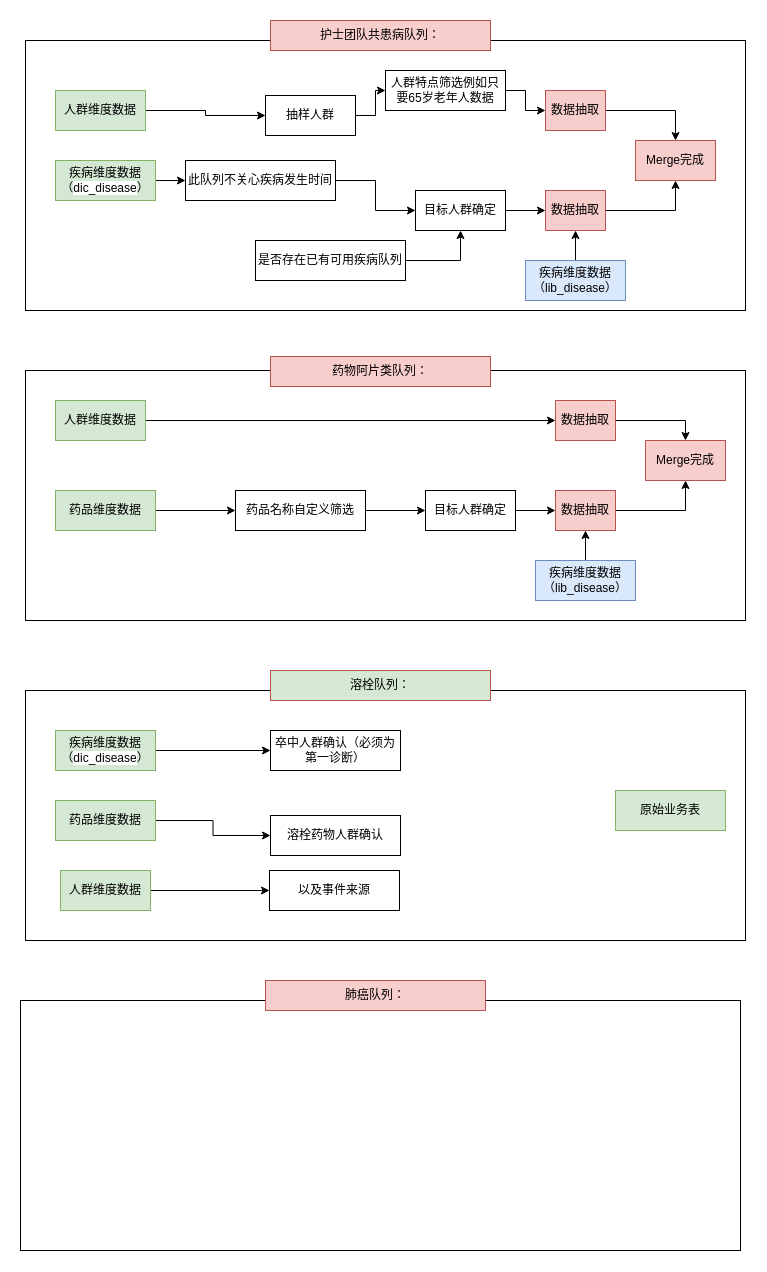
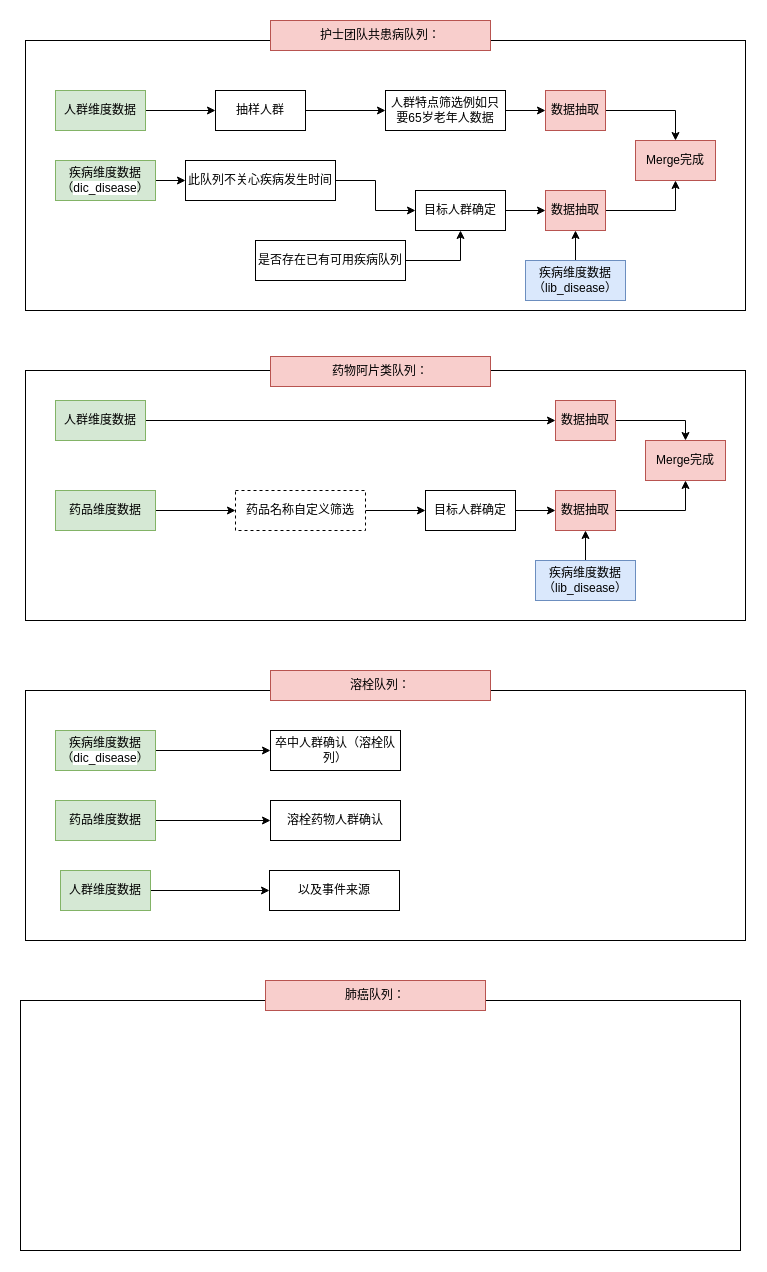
- <mxCell id="7" value="人群特点筛选例如只要65岁老年人数据" style="rounded=0;whiteSpace=wrap;html=1;" parent="1" vertex="1"><mxGeometry x="385" y="70" width="120" height="40" as="geometry" /></mxCell>
+ <mxCell id="7" value="人群特点筛选例如只要65岁老年人数据" style="rounded=0;whiteSpace=wrap;html=1;" parent="1" vertex="1"><mxGeometry x="385" y="90" width="120" height="40" as="geometry" /></mxCell>
- <mxCell id="5" value="抽样人群" style="rounded=0;whiteSpace=wrap;html=1;" parent="1" vertex="1"><mxGeometry x="265" y="95" width="90" height="40" as="geometry" /></mxCell>
+ <mxCell id="5" value="抽样人群" style="rounded=0;whiteSpace=wrap;html=1;" parent="1" vertex="1"><mxGeometry x="215" y="90" width="90" height="40" as="geometry" /></mxCell>
- <mxCell id="34" value="药品名称自定义筛选" style="rounded=0;whiteSpace=wrap;html=1;" parent="1" vertex="1"><mxGeometry x="235" y="490" width="130" height="40" as="geometry" /></mxCell>
+ <mxCell id="34" value="药品名称自定义筛选" style="rounded=0;whiteSpace=wrap;html=1;dashed=1;" parent="1" vertex="1"><mxGeometry x="235" y="490" width="130" height="40" as="geometry" /></mxCell>
- <mxCell id="22" value="溶栓队列：" style="rounded=0;whiteSpace=wrap;html=1;fillColor=#d5e8d4;strokeColor=#b85450;" parent="1" vertex="1"><mxGeometry x="270" y="670" width="220" height="30" as="geometry" /></mxCell>
+ <mxCell id="22" value="溶栓队列：" style="rounded=0;whiteSpace=wrap;html=1;fillColor=#f8cecc;strokeColor=#b85450;" parent="1" vertex="1"><mxGeometry x="270" y="670" width="220" height="30" as="geometry" /></mxCell>
- <mxCell id="48" value="卒中人群确认（必须为第一诊断）" style="rounded=0;whiteSpace=wrap;html=1;" parent="1" vertex="1"><mxGeometry x="270" y="730" width="130" height="40" as="geometry" /></mxCell>
+ <mxCell id="48" value="卒中人群确认（溶栓队列）" style="rounded=0;whiteSpace=wrap;html=1;" parent="1" vertex="1"><mxGeometry x="270" y="730" width="130" height="40" as="geometry" /></mxCell>
- <mxCell id="55" value="原始业务表" style="rounded=0;whiteSpace=wrap;html=1;fillColor=#d5e8d4;strokeColor=#82b366;" parent="1" vertex="1"><mxGeometry x="615" y="790" width="110" height="40" as="geometry" /></mxCell>
- <mxCell id="51" value="溶栓药物人群确认" style="rounded=0;whiteSpace=wrap;html=1;" parent="1" vertex="1"><mxGeometry x="270" y="815" width="130" height="40" as="geometry" /></mxCell>
+ <mxCell id="51" value="溶栓药物人群确认" style="rounded=0;whiteSpace=wrap;html=1;" parent="1" vertex="1"><mxGeometry x="270" y="800" width="130" height="40" as="geometry" /></mxCell>
